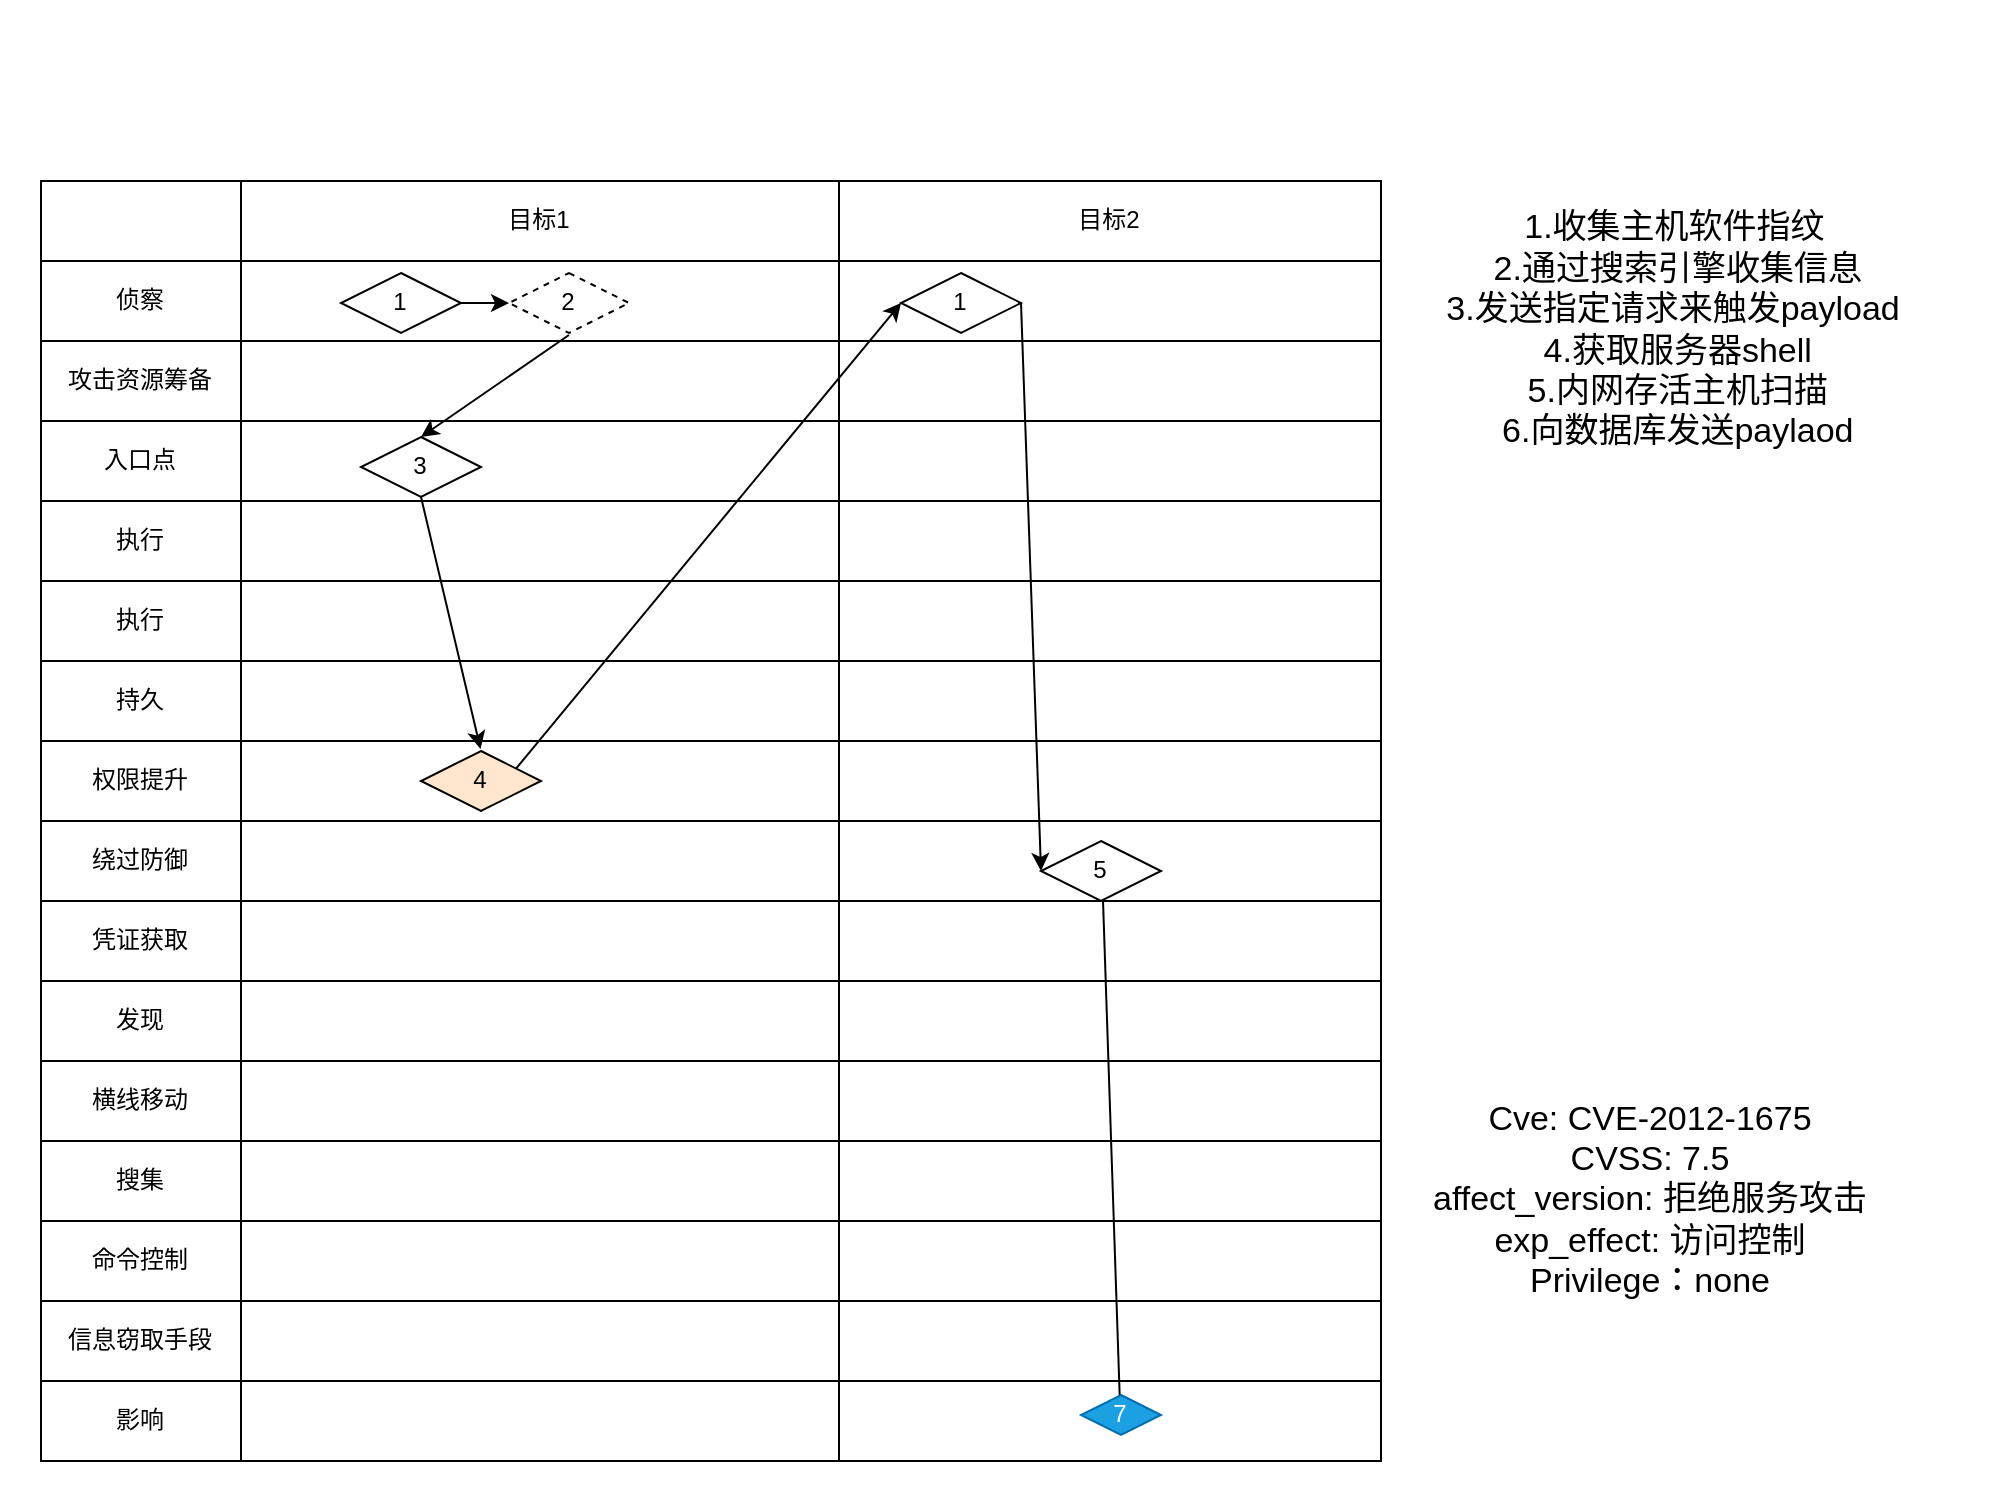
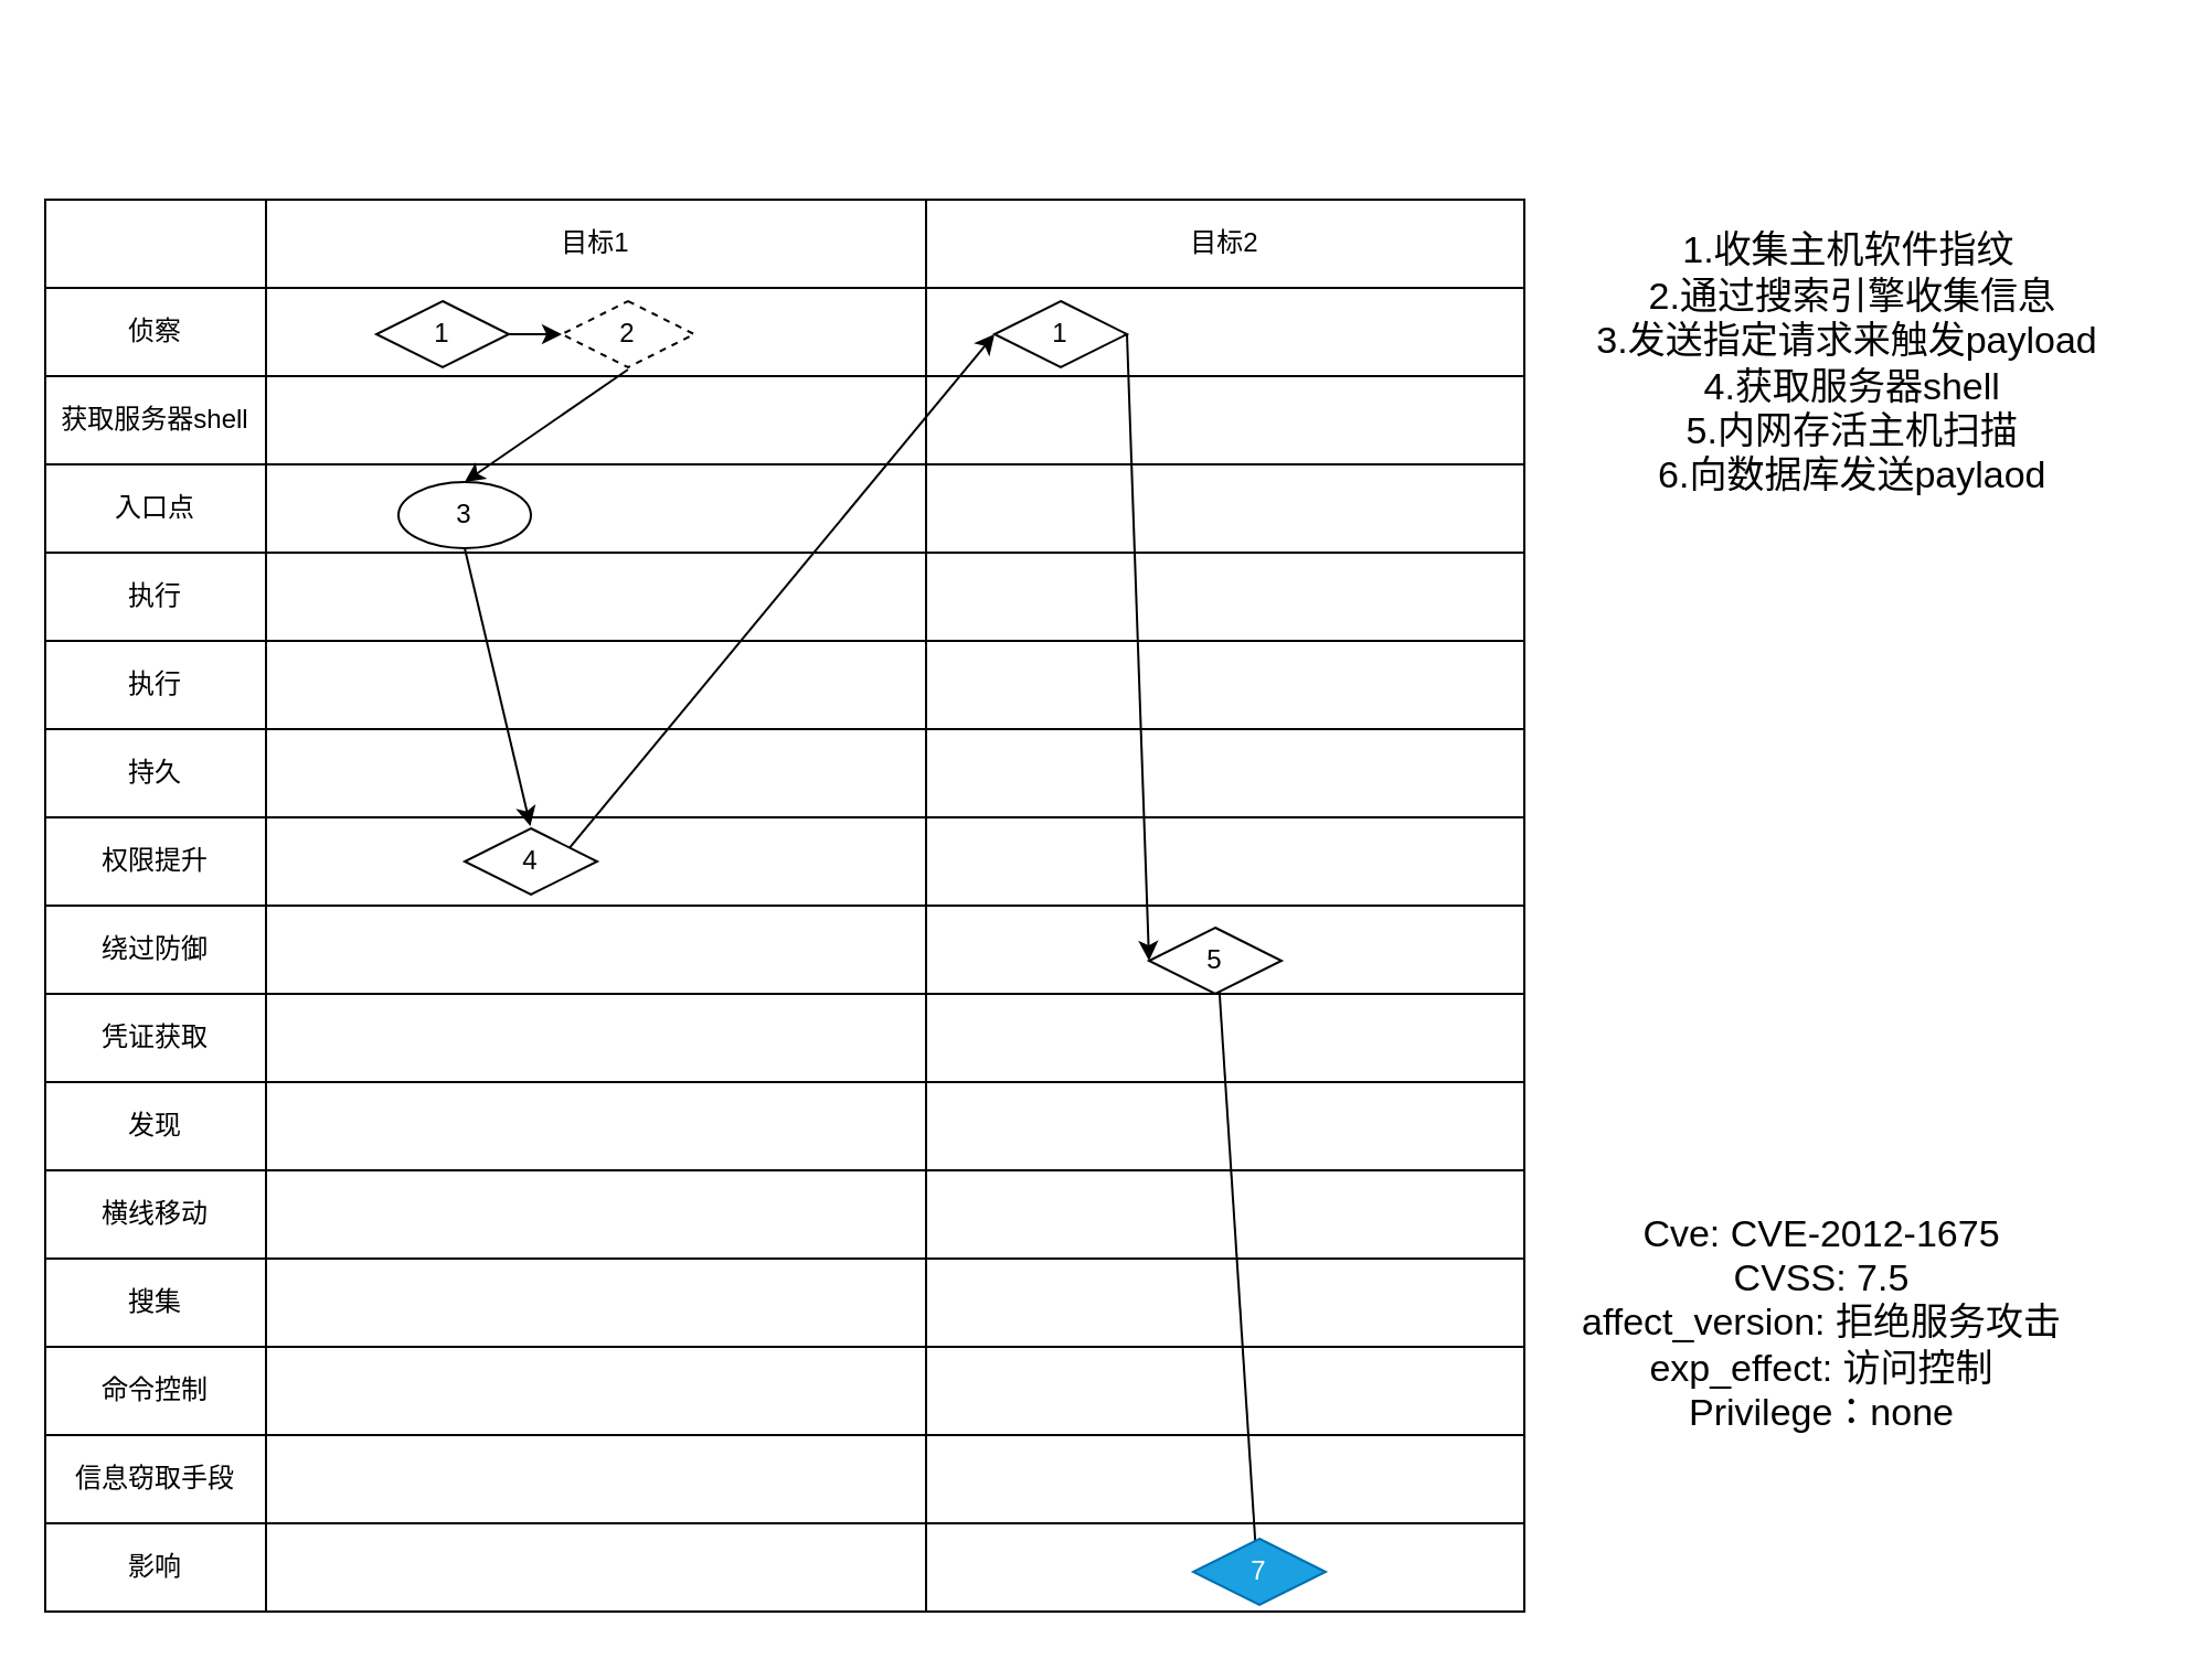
- <mxCell id="12" value="攻击资源筹备" style="shape=partialRectangle;html=1;whiteSpace=wrap;connectable=0;strokeColor=inherit;overflow=hidden;fillColor=none;top=0;left=0;bottom=0;right=0;pointerEvents=1;" vertex="1" parent="11"><mxGeometry width="100" height="40" as="geometry"><mxRectangle width="100" height="40" as="alternateBounds" /></mxGeometry></mxCell>
+ <mxCell id="12" value="获取服务器shell" style="shape=partialRectangle;html=1;whiteSpace=wrap;connectable=0;strokeColor=inherit;overflow=hidden;fillColor=none;top=0;left=0;bottom=0;right=0;pointerEvents=1;" vertex="1" parent="11"><mxGeometry width="100" height="40" as="geometry"><mxRectangle width="100" height="40" as="alternateBounds" /></mxGeometry></mxCell>
- <mxCell id="72" value="3" style="rhombus;whiteSpace=wrap;html=1;" vertex="1" parent="1"><mxGeometry x="180" y="218" width="60" height="30" as="geometry" /></mxCell>
+ <mxCell id="72" value="3" style="ellipse;whiteSpace=wrap;html=1;" vertex="1" parent="1"><mxGeometry x="180" y="218" width="60" height="30" as="geometry" /></mxCell>
- <mxCell id="74" value="4" style="rhombus;whiteSpace=wrap;html=1;fillColor=#ffe6cc;" vertex="1" parent="1"><mxGeometry x="210" y="375" width="60" height="30" as="geometry" /></mxCell>
+ <mxCell id="74" value="4" style="rhombus;whiteSpace=wrap;html=1;" vertex="1" parent="1"><mxGeometry x="210" y="375" width="60" height="30" as="geometry" /></mxCell>
- <mxCell id="79" value="7" style="rhombus;whiteSpace=wrap;html=1;fillColor=#1ba1e2;strokeColor=#006EAF;fontColor=#ffffff;" vertex="1" parent="1"><mxGeometry x="540" y="697" width="40" height="20" as="geometry" /></mxCell>
+ <mxCell id="79" value="7" style="rhombus;whiteSpace=wrap;html=1;fillColor=#1ba1e2;strokeColor=#006EAF;fontColor=#ffffff;" vertex="1" parent="1"><mxGeometry x="540" y="697" width="60" height="30" as="geometry" /></mxCell>
